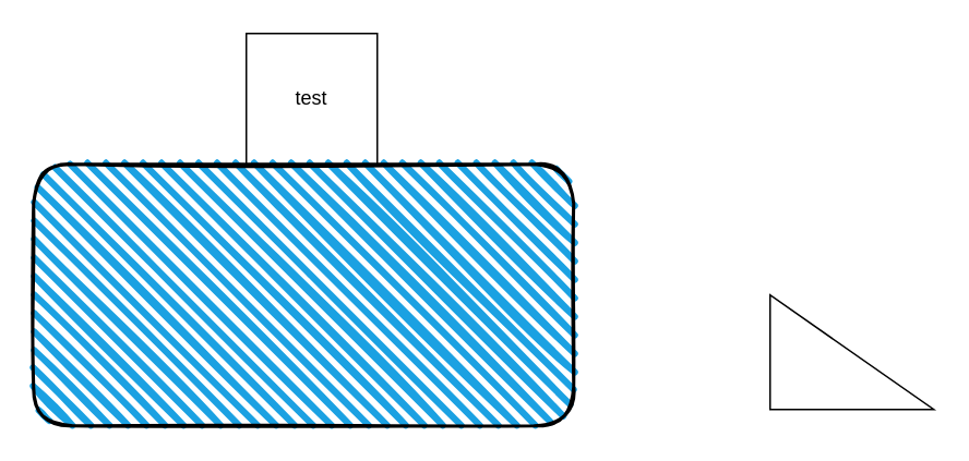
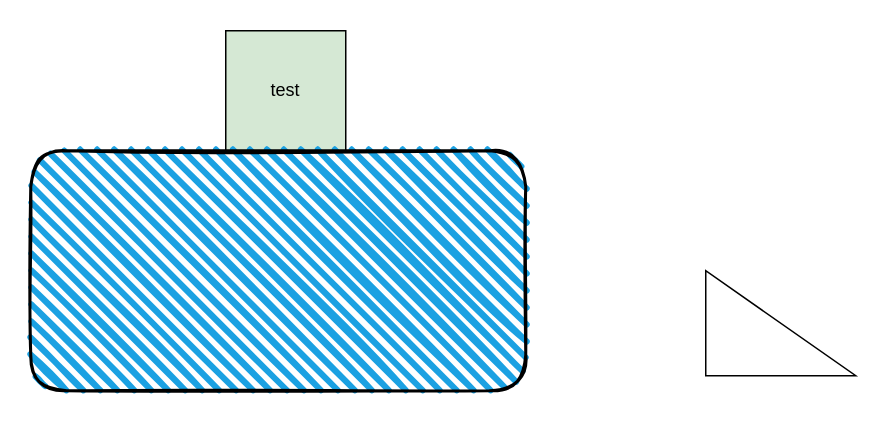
- <mxCell id="2" value="test" style="whiteSpace=wrap;html=1;aspect=fixed;" parent="1" vertex="1"><mxGeometry x="150" y="20" width="80" height="80" as="geometry" /></mxCell>
+ <mxCell id="2" value="test" style="whiteSpace=wrap;html=1;aspect=fixed;fillColor=#d5e8d4;" parent="1" vertex="1"><mxGeometry x="150" y="20" width="80" height="80" as="geometry" /></mxCell>
